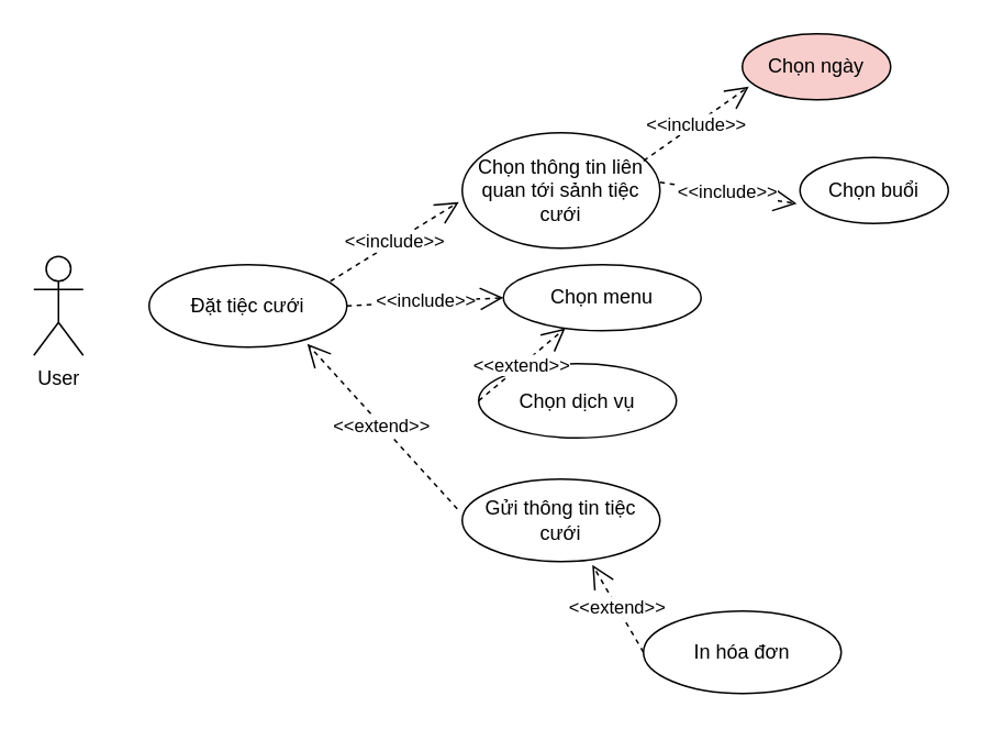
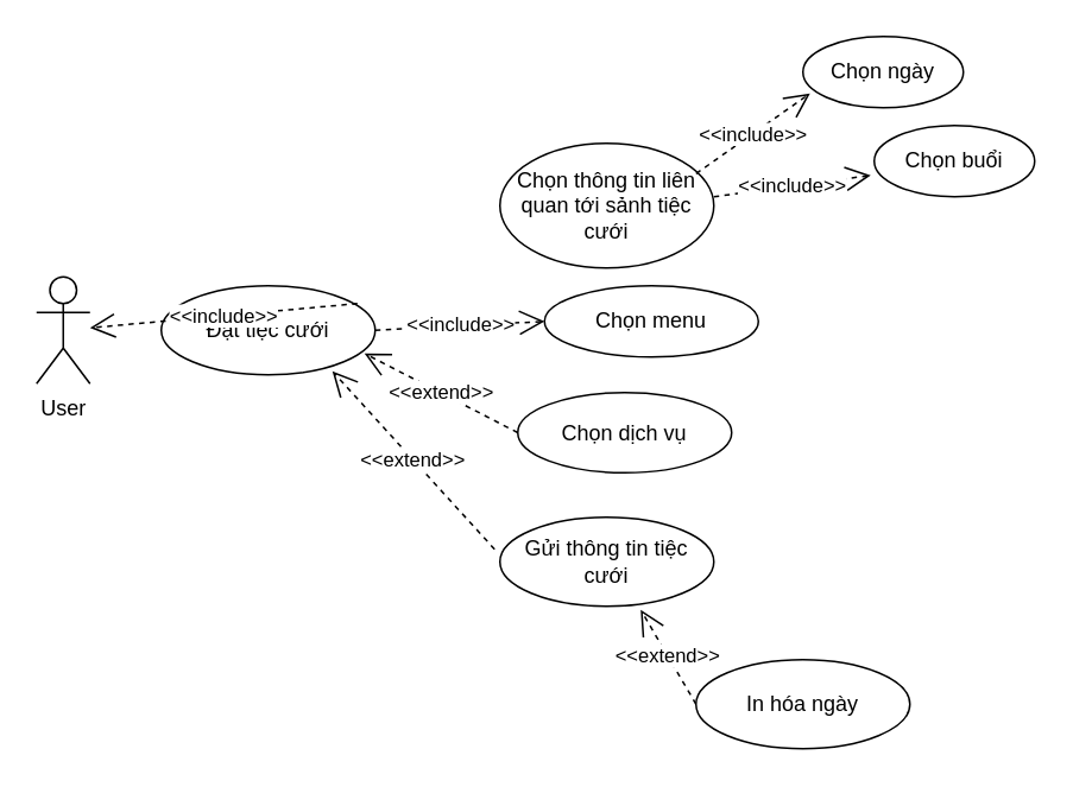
- <mxCell id="14" value="Chọn ngày" style="ellipse;whiteSpace=wrap;html=1;fillColor=#f8cecc;" vertex="1" parent="1"><mxGeometry x="450" y="20" width="90" height="40" as="geometry" /></mxCell>
+ <mxCell id="14" value="Chọn ngày" style="ellipse;whiteSpace=wrap;html=1;" vertex="1" parent="1"><mxGeometry x="450" y="20" width="90" height="40" as="geometry" /></mxCell>
- <mxCell id="15" value="Chọn buổi" style="ellipse;whiteSpace=wrap;html=1;" vertex="1" parent="1"><mxGeometry x="485" y="95" width="90" height="40" as="geometry" /></mxCell>
+ <mxCell id="15" value="Chọn buổi" style="ellipse;whiteSpace=wrap;html=1;" vertex="1" parent="1"><mxGeometry x="490" y="70" width="90" height="40" as="geometry" /></mxCell>
- <mxCell id="8" value="&amp;lt;&amp;lt;include&amp;gt;&amp;gt;" style="endArrow=open;endSize=12;dashed=1;html=1;entryX=-0.017;entryY=0.6;entryDx=0;entryDy=0;entryPerimeter=0;exitX=0.917;exitY=0.2;exitDx=0;exitDy=0;exitPerimeter=0;" edge="1" parent="1" source="7" target="3"><mxGeometry width="160" relative="1" as="geometry"><mxPoint x="200" y="170" as="sourcePoint" /><mxPoint x="360" y="170" as="targetPoint" /></mxGeometry></mxCell>
+ <mxCell id="8" value="&amp;lt;&amp;lt;include&amp;gt;&amp;gt;" style="endArrow=open;endSize=12;dashed=1;html=1;exitX=0.917;exitY=0.2;exitDx=0;exitDy=0;exitPerimeter=0;" edge="1" parent="1" source="7" target="2"><mxGeometry width="160" relative="1" as="geometry"><mxPoint x="200" y="170" as="sourcePoint" /><mxPoint x="360" y="170" as="targetPoint" /></mxGeometry></mxCell>
- <mxCell id="10" value="&amp;lt;&amp;lt;extend&amp;gt;&amp;gt;" style="endArrow=open;endSize=12;dashed=1;html=1;exitX=0;exitY=0.5;exitDx=0;exitDy=0;" edge="1" parent="1" source="4" target="5"><mxGeometry width="160" relative="1" as="geometry"><mxPoint x="220" y="195" as="sourcePoint" /><mxPoint x="315" y="190" as="targetPoint" /></mxGeometry></mxCell>
+ <mxCell id="10" value="&amp;lt;&amp;lt;extend&amp;gt;&amp;gt;" style="endArrow=open;endSize=12;dashed=1;html=1;entryX=0.95;entryY=0.76;entryDx=0;entryDy=0;exitX=0;exitY=0.5;exitDx=0;exitDy=0;entryPerimeter=0;" edge="1" parent="1" source="4" target="7"><mxGeometry width="160" relative="1" as="geometry"><mxPoint x="220" y="195" as="sourcePoint" /><mxPoint x="315" y="190" as="targetPoint" /></mxGeometry></mxCell>
- <mxCell id="13" value="In hóa đơn" style="ellipse;whiteSpace=wrap;html=1;" vertex="1" parent="1"><mxGeometry x="390" y="370" width="120" height="50" as="geometry" /></mxCell>
+ <mxCell id="13" value="In hóa ngày" style="ellipse;whiteSpace=wrap;html=1;" vertex="1" parent="1"><mxGeometry x="390" y="370" width="120" height="50" as="geometry" /></mxCell>
